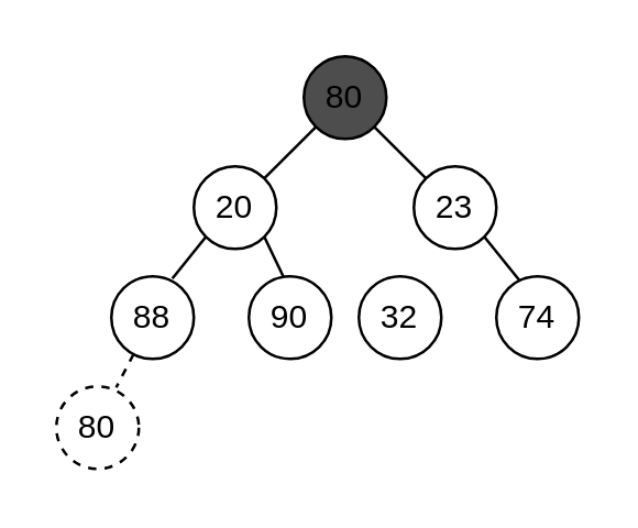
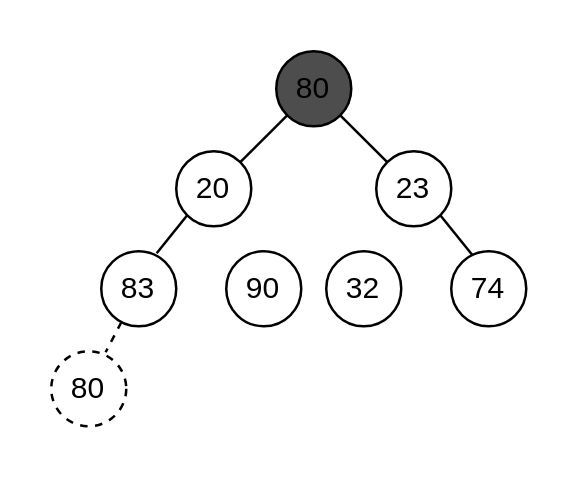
- <mxCell id="9" style="edgeStyle=none;html=1;exitX=1;exitY=1;exitDx=0;exitDy=0;entryX=0.418;entryY=0.003;entryDx=0;entryDy=0;entryPerimeter=0;endArrow=none;endFill=0;" parent="1" source="10" target="11" edge="1"><mxGeometry relative="1" as="geometry" /></mxCell>
- <mxCell id="13" value="88" style="ellipse;whiteSpace=wrap;html=1;aspect=fixed;" parent="1" vertex="1"><mxGeometry x="40" y="100" width="30" height="30" as="geometry" /></mxCell>
+ <mxCell id="13" value="83" style="ellipse;whiteSpace=wrap;html=1;aspect=fixed;" parent="1" vertex="1"><mxGeometry x="40" y="100" width="30" height="30" as="geometry" /></mxCell>
